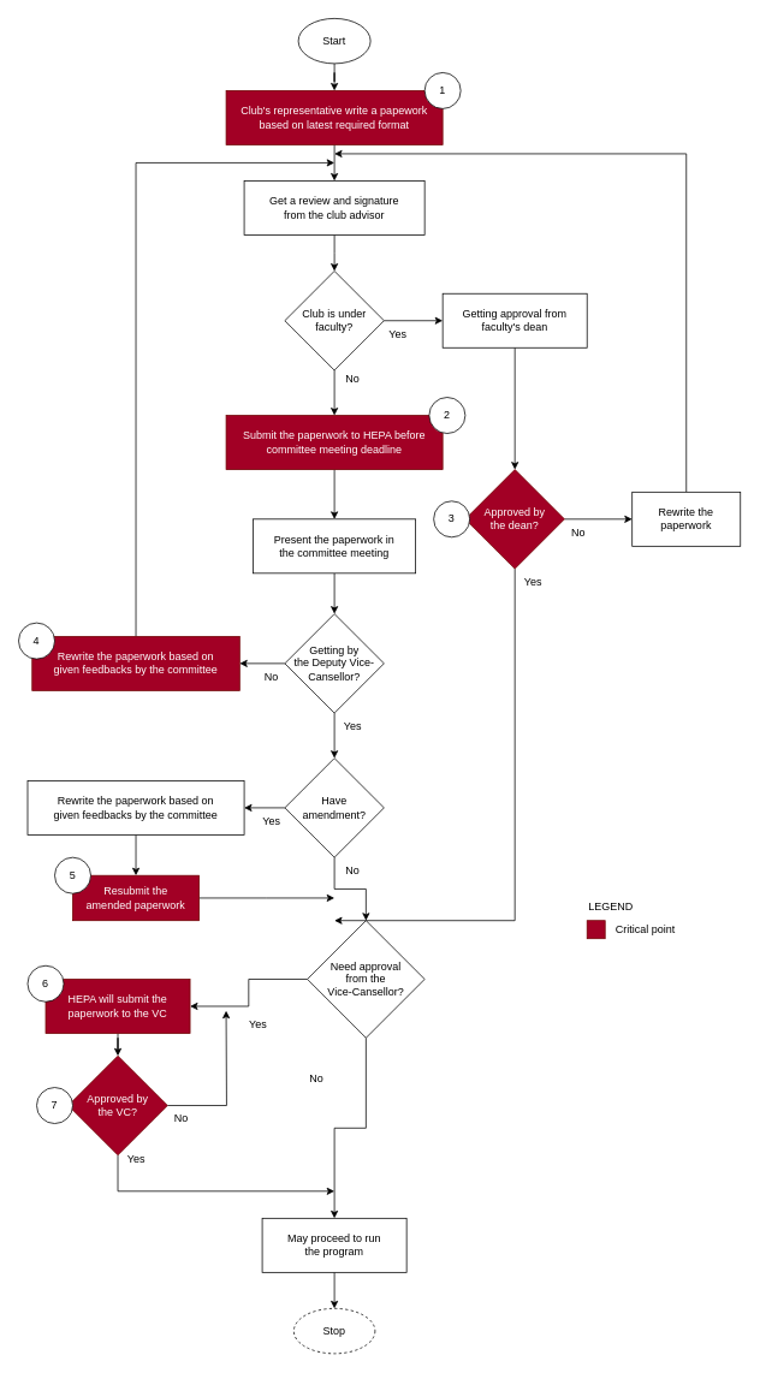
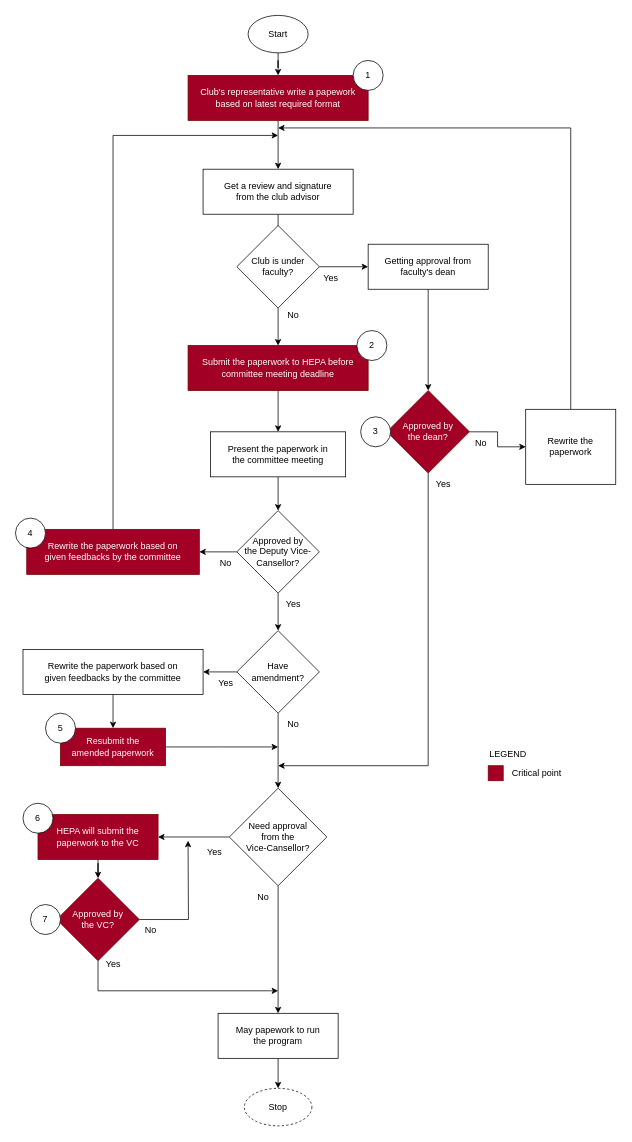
- <mxCell id="5" value="Get a review and signature&lt;br&gt;from the club advisor" style="rounded=0;whiteSpace=wrap;html=1;" parent="1" vertex="1"><mxGeometry x="270" y="200" width="200" height="60" as="geometry" /></mxCell>
+ <mxCell id="5" value="Get a review and signature&lt;br&gt;from the club advisor" style="rounded=0;whiteSpace=wrap;html=1;" parent="1" vertex="1"><mxGeometry x="270" y="225" width="200" height="60" as="geometry" /></mxCell>
- <mxCell id="53" value="Rewrite the paperwork" style="whiteSpace=wrap;html=1;" parent="1" vertex="1"><mxGeometry x="700" y="545" width="120" height="60" as="geometry" /></mxCell>
+ <mxCell id="53" value="Rewrite the paperwork" style="whiteSpace=wrap;html=1;" parent="1" vertex="1"><mxGeometry x="700" y="545" width="120" height="100" as="geometry" /></mxCell>
- <mxCell id="21" value="Getting by&lt;br&gt;the Deputy Vice-Cansellor?" style="rhombus;whiteSpace=wrap;html=1;" parent="1" vertex="1"><mxGeometry x="315" y="680" width="110" height="110" as="geometry" /></mxCell>
+ <mxCell id="21" value="Approved by&lt;br&gt;the Deputy Vice-Cansellor?" style="rhombus;whiteSpace=wrap;html=1;" parent="1" vertex="1"><mxGeometry x="315" y="680" width="110" height="110" as="geometry" /></mxCell>
- <mxCell id="26" value="Need approval&lt;br&gt;from the&lt;br&gt;Vice-Cansellor?" style="rhombus;whiteSpace=wrap;html=1;" parent="1" vertex="1"><mxGeometry x="340" y="1020" width="130" height="130" as="geometry" /></mxCell>
+ <mxCell id="26" value="Need approval&lt;br&gt;from the&lt;br&gt;Vice-Cansellor?" style="rhombus;whiteSpace=wrap;html=1;" parent="1" vertex="1"><mxGeometry x="305" y="1050" width="130" height="130" as="geometry" /></mxCell>
- <mxCell id="28" value="May proceed to run&lt;br&gt;the program" style="whiteSpace=wrap;html=1;" parent="1" vertex="1"><mxGeometry x="290" y="1350" width="160" height="60" as="geometry" /></mxCell>
+ <mxCell id="28" value="May papework to run&lt;br&gt;the program" style="whiteSpace=wrap;html=1;" parent="1" vertex="1"><mxGeometry x="290" y="1350" width="160" height="60" as="geometry" /></mxCell>
